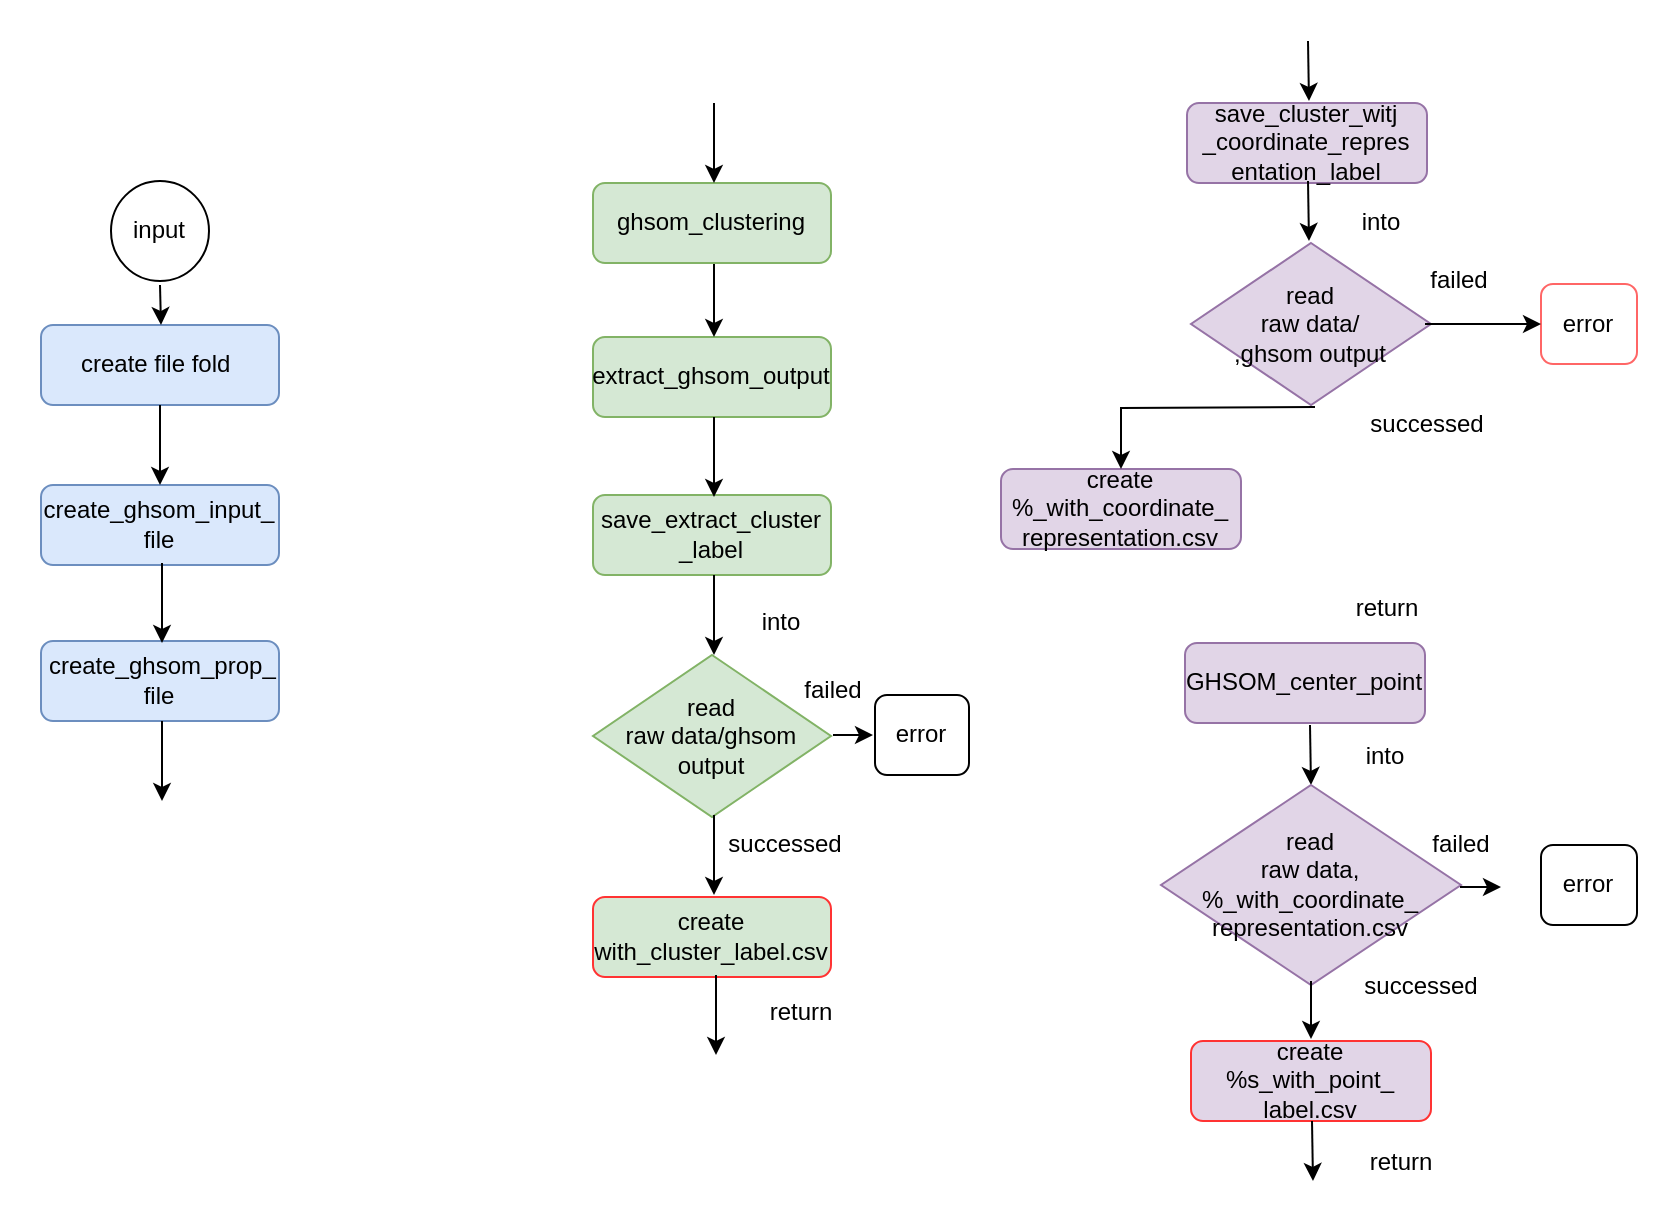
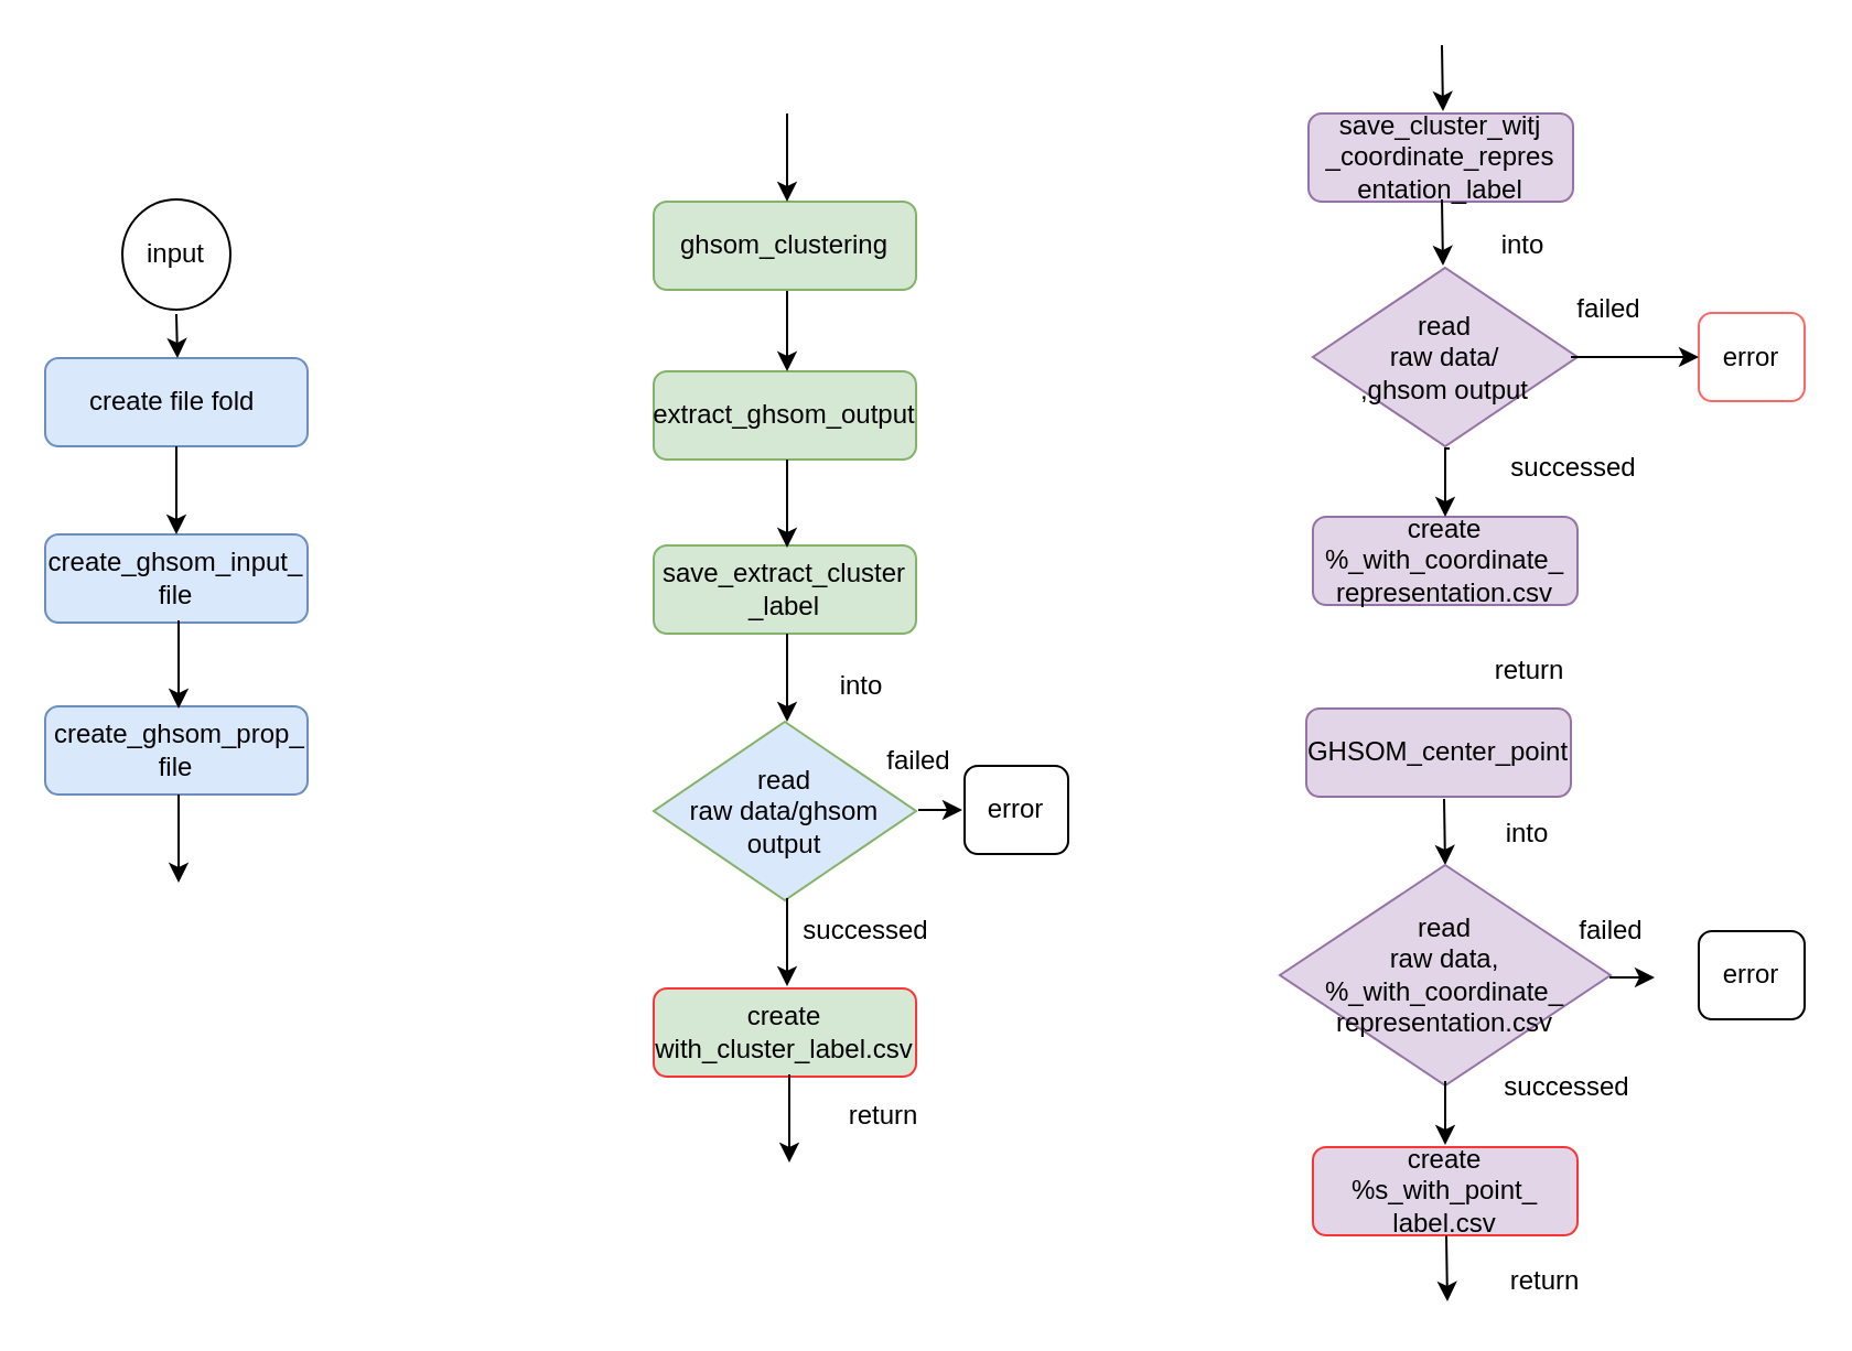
- <mxCell id="31" value="create&lt;br&gt;%_with_coordinate_&lt;br&gt;representation.csv" style="rounded=1;whiteSpace=wrap;html=1;fontSize=12;glass=0;strokeWidth=1;shadow=0;fillColor=#e1d5e7;strokeColor=#9673a6;" vertex="1" parent="1"><mxGeometry x="500" y="234" width="120" height="40" as="geometry" /></mxCell>
+ <mxCell id="31" value="create&lt;br&gt;%_with_coordinate_&lt;br&gt;representation.csv" style="rounded=1;whiteSpace=wrap;html=1;fontSize=12;glass=0;strokeWidth=1;shadow=0;fillColor=#e1d5e7;strokeColor=#9673a6;" vertex="1" parent="1"><mxGeometry x="595" y="234" width="120" height="40" as="geometry" /></mxCell>
- <mxCell id="13" value="read&lt;br&gt;raw data/ghsom output" style="rhombus;whiteSpace=wrap;html=1;fillColor=#d5e8d4;strokeColor=#82b366;" vertex="1" parent="1"><mxGeometry x="296" y="327" width="119" height="81" as="geometry" /></mxCell>
+ <mxCell id="13" value="read&lt;br&gt;raw data/ghsom output" style="rhombus;whiteSpace=wrap;html=1;fillColor=#dae8fc;strokeColor=#82b366;" vertex="1" parent="1"><mxGeometry x="296" y="327" width="119" height="81" as="geometry" /></mxCell>
